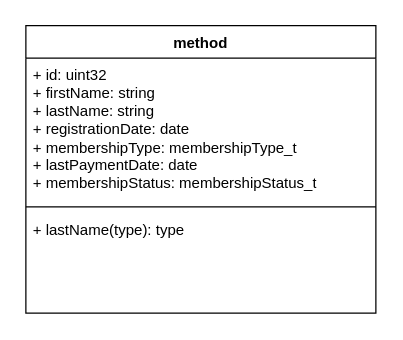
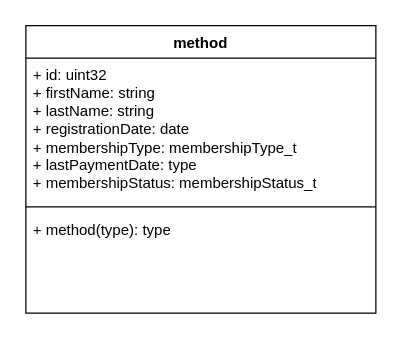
- <mxCell id="3" value="+ id: uint32&lt;div&gt;+ firstName: string&lt;/div&gt;&lt;div&gt;+ lastName: string&lt;/div&gt;&lt;div&gt;+ registrationDate: date&lt;/div&gt;&lt;div&gt;+ membershipType: membershipType_t&lt;/div&gt;&lt;div&gt;+ lastPaymentDate: date&lt;/div&gt;&lt;div&gt;+ membershipStatus: membershipStatus_t&lt;/div&gt;" style="text;strokeColor=none;fillColor=none;align=left;verticalAlign=top;spacingLeft=4;spacingRight=4;overflow=hidden;rotatable=0;points=[[0,0.5],[1,0.5]];portConstraint=eastwest;whiteSpace=wrap;html=1;" vertex="1" parent="2"><mxGeometry y="26" width="280" height="114" as="geometry" /></mxCell>
+ <mxCell id="3" value="+ id: uint32&lt;div&gt;+ firstName: string&lt;/div&gt;&lt;div&gt;+ lastName: string&lt;/div&gt;&lt;div&gt;+ registrationDate: date&lt;/div&gt;&lt;div&gt;+ membershipType: membershipType_t&lt;/div&gt;&lt;div&gt;+ lastPaymentDate: type&lt;/div&gt;&lt;div&gt;+ membershipStatus: membershipStatus_t&lt;/div&gt;" style="text;strokeColor=none;fillColor=none;align=left;verticalAlign=top;spacingLeft=4;spacingRight=4;overflow=hidden;rotatable=0;points=[[0,0.5],[1,0.5]];portConstraint=eastwest;whiteSpace=wrap;html=1;" vertex="1" parent="2"><mxGeometry y="26" width="280" height="114" as="geometry" /></mxCell>
- <mxCell id="5" value="+ lastName(type): type&lt;div&gt;&lt;br&gt;&lt;/div&gt;&lt;div&gt;&lt;br&gt;&lt;/div&gt;" style="text;strokeColor=none;fillColor=none;align=left;verticalAlign=top;spacingLeft=4;spacingRight=4;overflow=hidden;rotatable=0;points=[[0,0.5],[1,0.5]];portConstraint=eastwest;whiteSpace=wrap;html=1;" vertex="1" parent="2"><mxGeometry y="150" width="280" height="80" as="geometry" /></mxCell>
+ <mxCell id="5" value="+ method(type): type&lt;div&gt;&lt;br&gt;&lt;/div&gt;&lt;div&gt;&lt;br&gt;&lt;/div&gt;" style="text;strokeColor=none;fillColor=none;align=left;verticalAlign=top;spacingLeft=4;spacingRight=4;overflow=hidden;rotatable=0;points=[[0,0.5],[1,0.5]];portConstraint=eastwest;whiteSpace=wrap;html=1;" vertex="1" parent="2"><mxGeometry y="150" width="280" height="80" as="geometry" /></mxCell>
